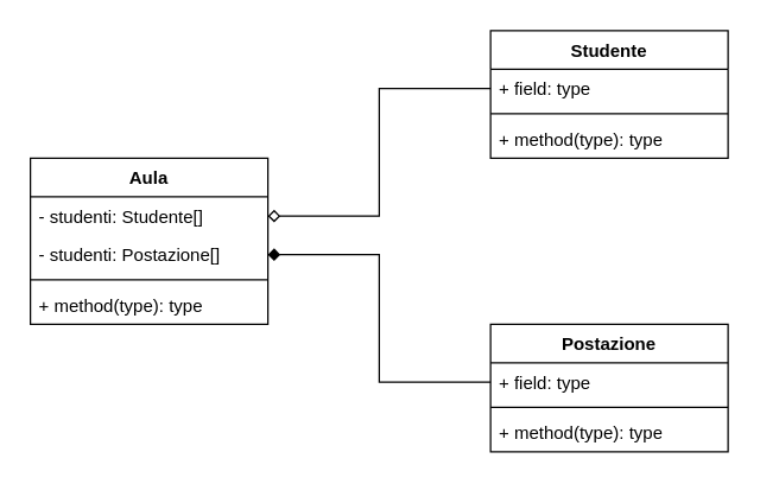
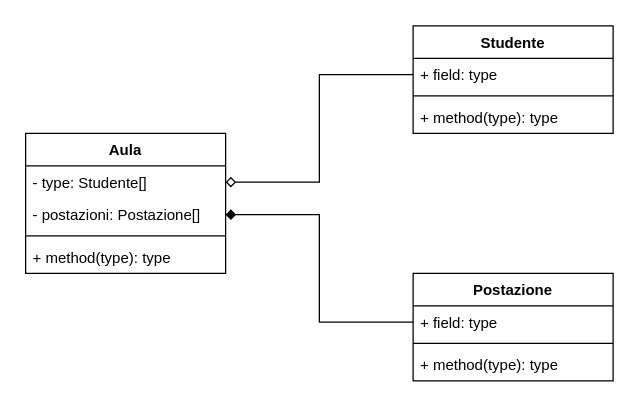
- <mxCell id="3" value="- studenti: Studente[]" style="text;strokeColor=none;fillColor=none;align=left;verticalAlign=top;spacingLeft=4;spacingRight=4;overflow=hidden;rotatable=0;points=[[0,0.5],[1,0.5]];portConstraint=eastwest;whiteSpace=wrap;html=1;" vertex="1" parent="2"><mxGeometry y="26" width="160" height="26" as="geometry" /></mxCell>
+ <mxCell id="3" value="- type: Studente[]" style="text;strokeColor=none;fillColor=none;align=left;verticalAlign=top;spacingLeft=4;spacingRight=4;overflow=hidden;rotatable=0;points=[[0,0.5],[1,0.5]];portConstraint=eastwest;whiteSpace=wrap;html=1;" vertex="1" parent="2"><mxGeometry y="26" width="160" height="26" as="geometry" /></mxCell>
- <mxCell id="4" value="- studenti: Postazione[]" style="text;strokeColor=none;fillColor=none;align=left;verticalAlign=top;spacingLeft=4;spacingRight=4;overflow=hidden;rotatable=0;points=[[0,0.5],[1,0.5]];portConstraint=eastwest;whiteSpace=wrap;html=1;" vertex="1" parent="2"><mxGeometry y="52" width="160" height="26" as="geometry" /></mxCell>
+ <mxCell id="4" value="- postazioni: Postazione[]" style="text;strokeColor=none;fillColor=none;align=left;verticalAlign=top;spacingLeft=4;spacingRight=4;overflow=hidden;rotatable=0;points=[[0,0.5],[1,0.5]];portConstraint=eastwest;whiteSpace=wrap;html=1;" vertex="1" parent="2"><mxGeometry y="52" width="160" height="26" as="geometry" /></mxCell>
